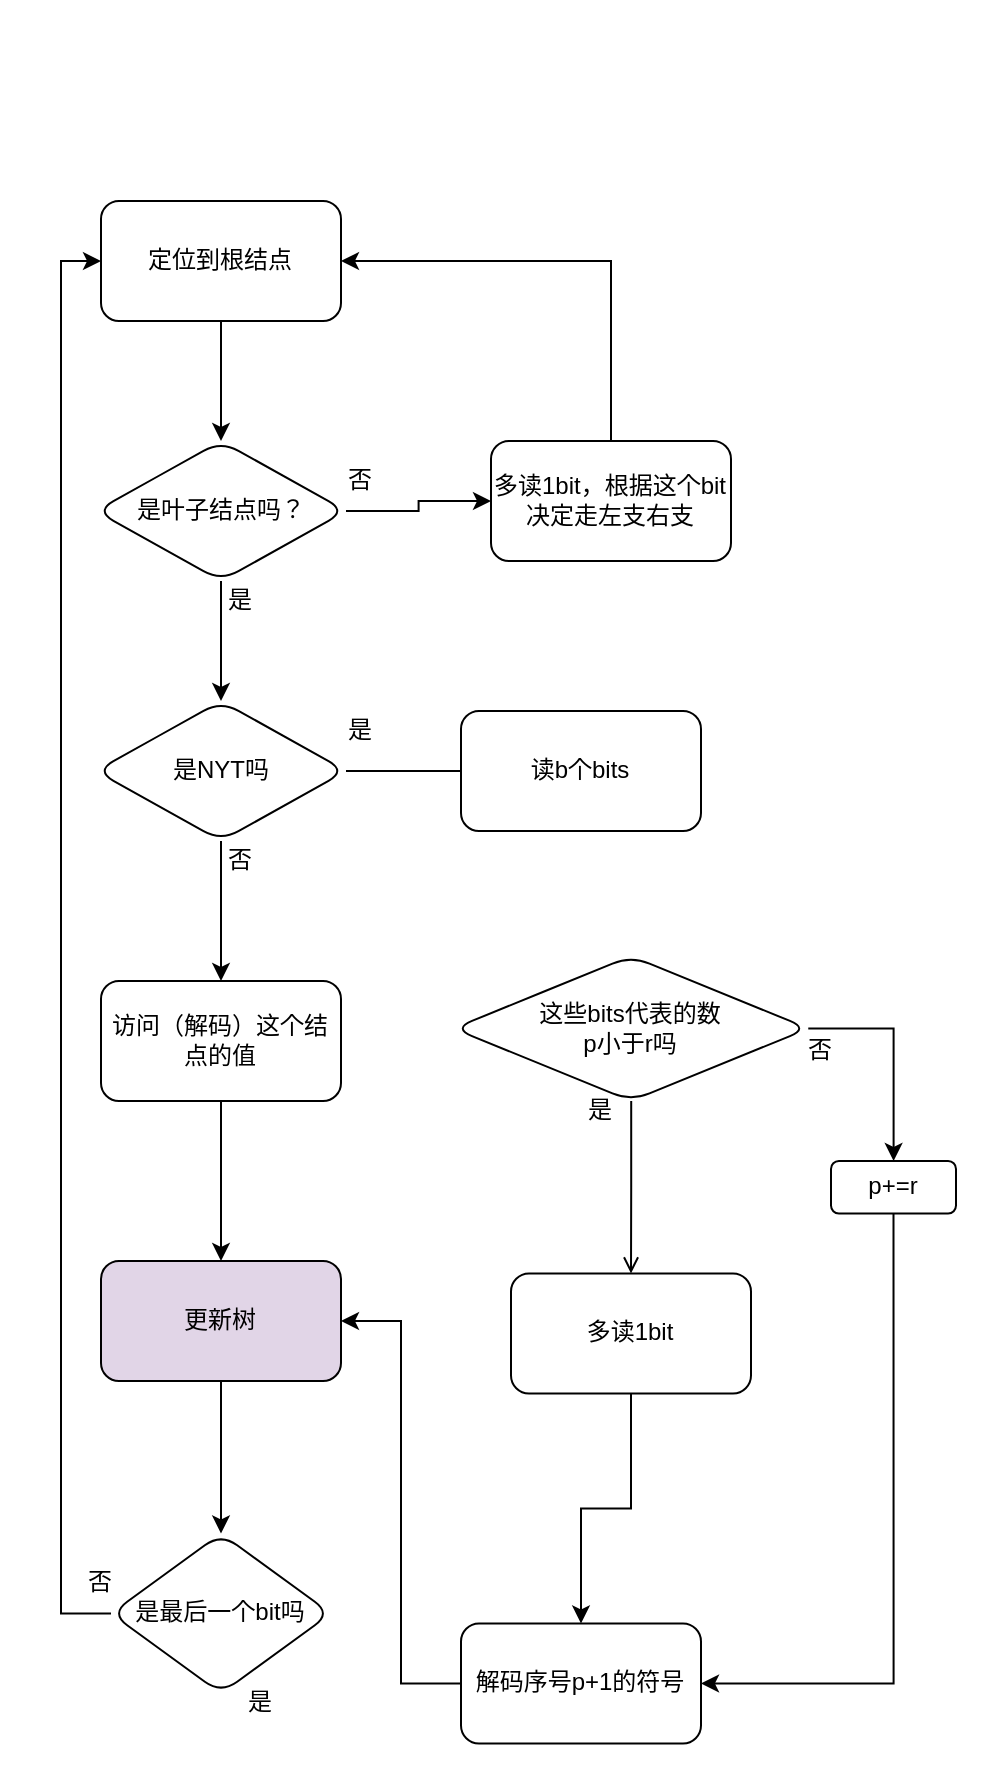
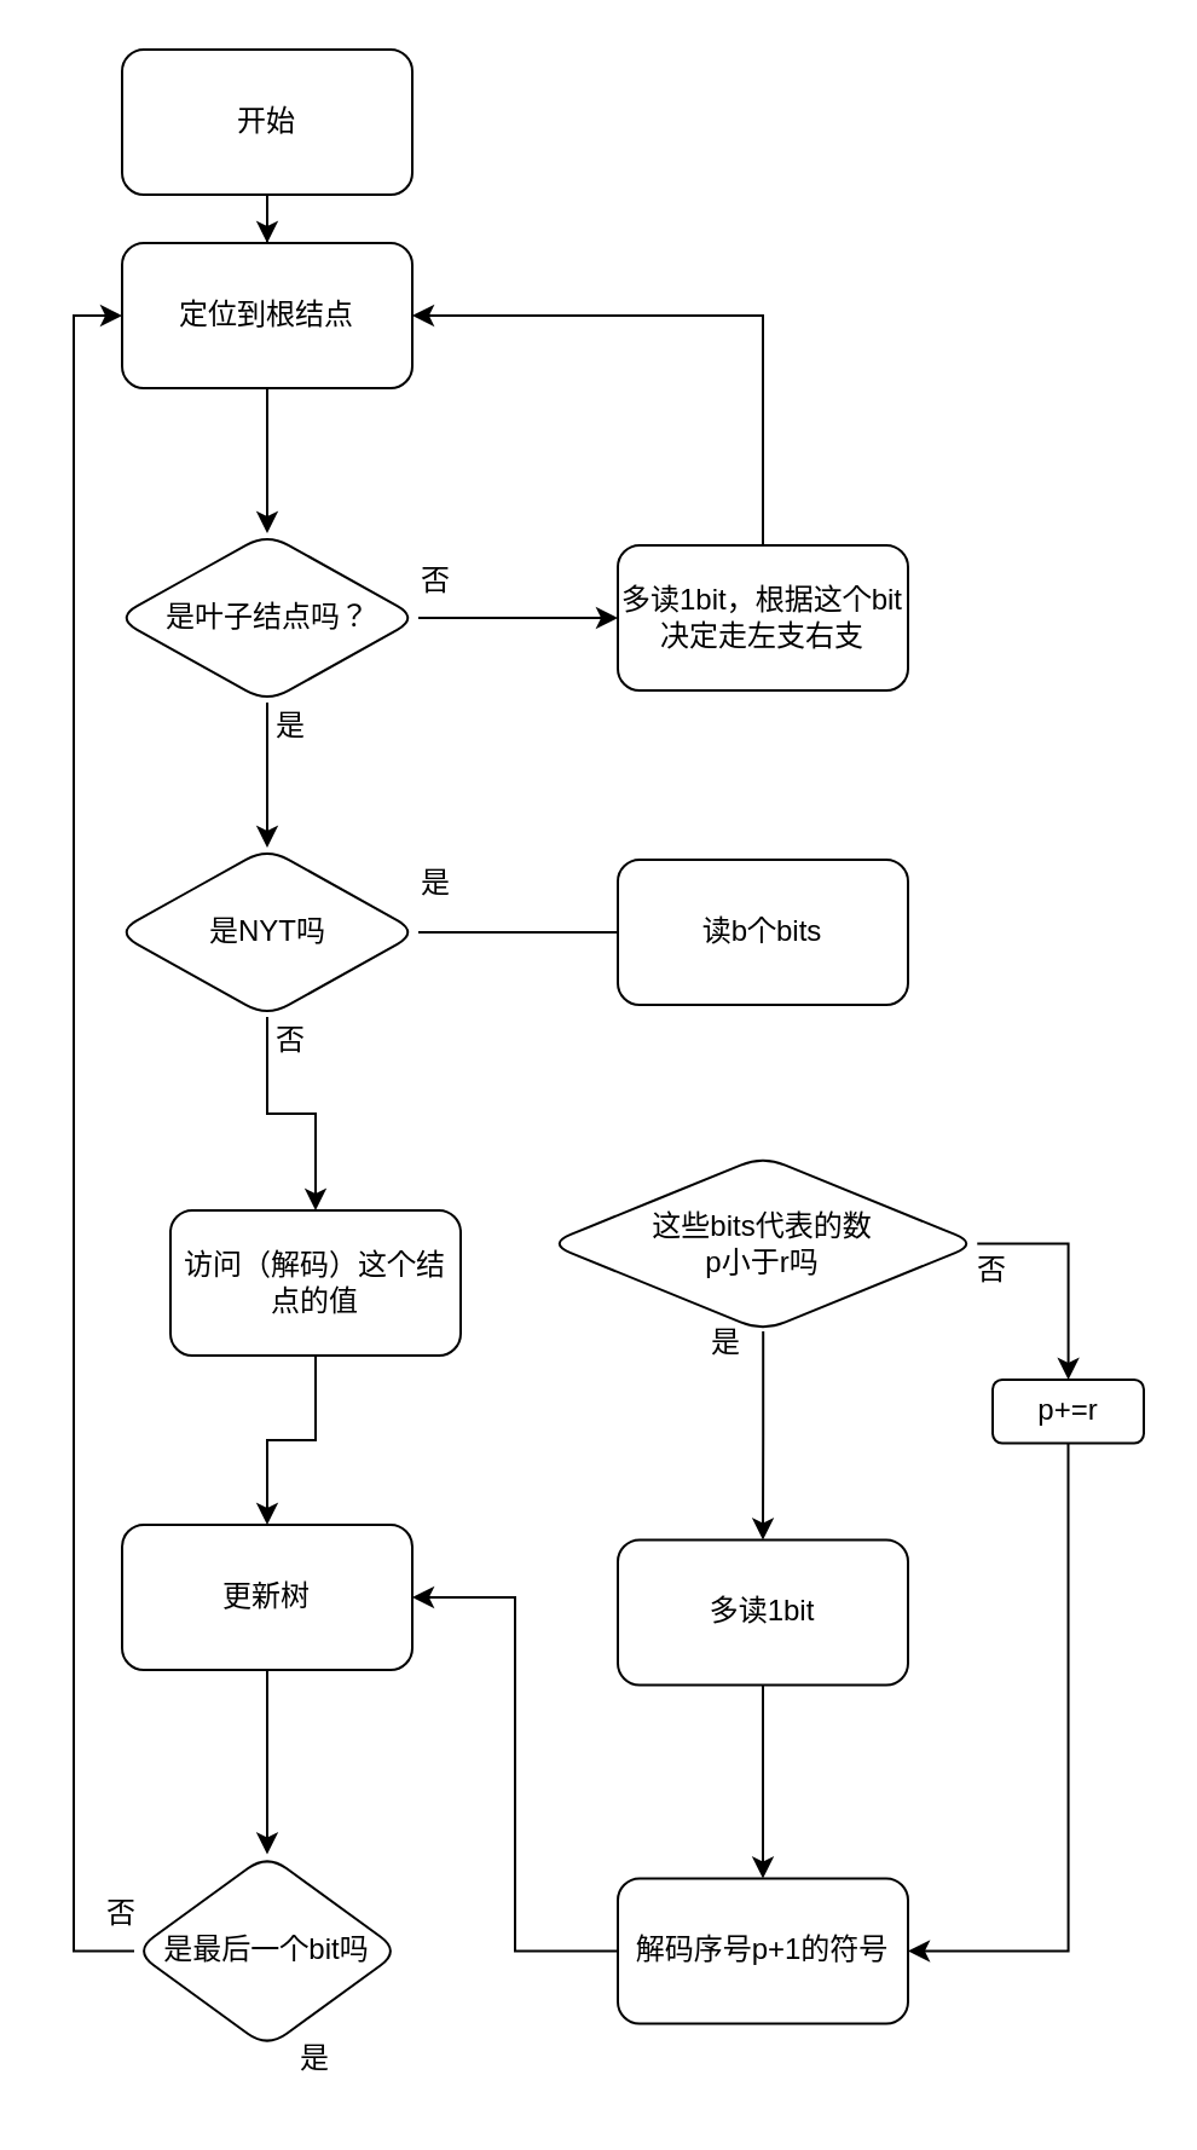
+ <mxCell id="3" value="开始" style="rounded=1;whiteSpace=wrap;html=1;" vertex="1" parent="1"><mxGeometry x="50" y="20" width="120" height="60" as="geometry" /></mxCell>
+ <mxCell id="2" value="" style="edgeStyle=orthogonalEdgeStyle;rounded=0;orthogonalLoop=1;jettySize=auto;html=1;" edge="1" parent="1" source="3" target="5"><mxGeometry relative="1" as="geometry" /></mxCell>
- <mxCell id="17" value="多读1bit，根据这个bit决定走左支右支" style="whiteSpace=wrap;html=1;rounded=1;" vertex="1" parent="1"><mxGeometry x="245" y="220" width="120" height="60" as="geometry" /></mxCell>
+ <mxCell id="17" value="多读1bit，根据这个bit决定走左支右支" style="whiteSpace=wrap;html=1;rounded=1;" vertex="1" parent="1"><mxGeometry x="255" y="225" width="120" height="60" as="geometry" /></mxCell>
- <mxCell id="18" value="读b个bits" style="whiteSpace=wrap;html=1;rounded=1;" vertex="1" parent="1"><mxGeometry x="230" y="355" width="120" height="60" as="geometry" /></mxCell>
+ <mxCell id="18" value="读b个bits" style="whiteSpace=wrap;html=1;rounded=1;" vertex="1" parent="1"><mxGeometry x="255" y="355" width="120" height="60" as="geometry" /></mxCell>
- <mxCell id="13" value="访问（解码）这个结点的值" style="whiteSpace=wrap;html=1;rounded=1;" vertex="1" parent="1"><mxGeometry x="50" y="490" width="120" height="60" as="geometry" /></mxCell>
+ <mxCell id="13" value="访问（解码）这个结点的值" style="whiteSpace=wrap;html=1;rounded=1;" vertex="1" parent="1"><mxGeometry x="70" y="500" width="120" height="60" as="geometry" /></mxCell>
- <mxCell id="23" value="p+=r" style="whiteSpace=wrap;html=1;rounded=1;" vertex="1" parent="1"><mxGeometry x="415" y="580" width="62.5" height="26.25" as="geometry" /></mxCell>
+ <mxCell id="23" value="p+=r" style="whiteSpace=wrap;html=1;rounded=1;" vertex="1" parent="1"><mxGeometry x="410" y="570" width="62.5" height="26.25" as="geometry" /></mxCell>
- <mxCell id="20" value="" style="edgeStyle=orthogonalEdgeStyle;rounded=0;orthogonalLoop=1;jettySize=auto;html=1;endArrow=open;" edge="1" parent="1" source="21" target="25"><mxGeometry relative="1" as="geometry" /></mxCell>
+ <mxCell id="20" value="" style="edgeStyle=orthogonalEdgeStyle;rounded=0;orthogonalLoop=1;jettySize=auto;html=1;" edge="1" parent="1" source="21" target="25"><mxGeometry relative="1" as="geometry" /></mxCell>
- <mxCell id="15" value="更新树" style="whiteSpace=wrap;html=1;rounded=1;fillColor=#e1d5e7;" vertex="1" parent="1"><mxGeometry x="50" y="630" width="120" height="60" as="geometry" /></mxCell>
+ <mxCell id="15" value="更新树" style="whiteSpace=wrap;html=1;rounded=1;" vertex="1" parent="1"><mxGeometry x="50" y="630" width="120" height="60" as="geometry" /></mxCell>
- <mxCell id="27" value="解码序号p+1的符号" style="whiteSpace=wrap;html=1;rounded=1;" vertex="1" parent="1"><mxGeometry x="230" y="811.25" width="120" height="60" as="geometry" /></mxCell>
+ <mxCell id="27" value="解码序号p+1的符号" style="whiteSpace=wrap;html=1;rounded=1;" vertex="1" parent="1"><mxGeometry x="255" y="776.25" width="120" height="60" as="geometry" /></mxCell>
